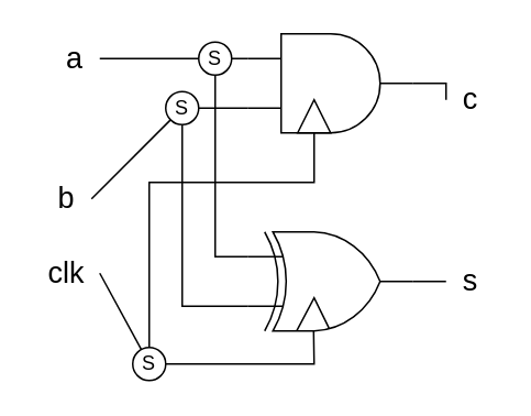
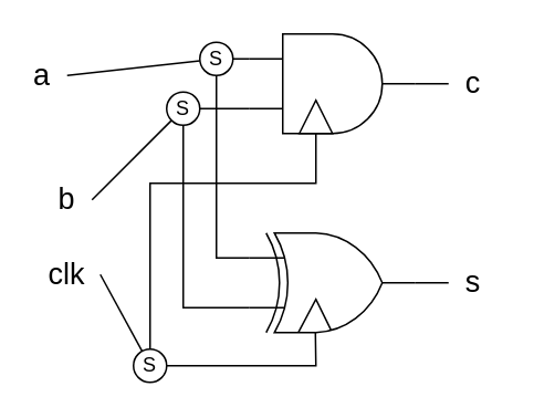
- <mxCell id="8" value="a" style="text;html=1;align=center;verticalAlign=middle;whiteSpace=wrap;rounded=0;fontSize=18;" vertex="1" parent="1"><mxGeometry x="30" y="20" width="30" height="30" as="geometry" /></mxCell>
+ <mxCell id="8" value="a" style="text;html=1;align=center;verticalAlign=middle;whiteSpace=wrap;rounded=0;fontSize=18;" vertex="1" parent="1"><mxGeometry x="10" y="30" width="30" height="30" as="geometry" /></mxCell>
- <mxCell id="11" value="c" style="text;html=1;align=center;verticalAlign=middle;whiteSpace=wrap;rounded=0;fontSize=18;" vertex="1" parent="1"><mxGeometry x="270" y="40" width="30" height="40" as="geometry" /></mxCell>
+ <mxCell id="11" value="c" style="text;html=1;align=center;verticalAlign=middle;whiteSpace=wrap;rounded=0;fontSize=18;" vertex="1" parent="1"><mxGeometry x="270" y="30" width="30" height="40" as="geometry" /></mxCell>
